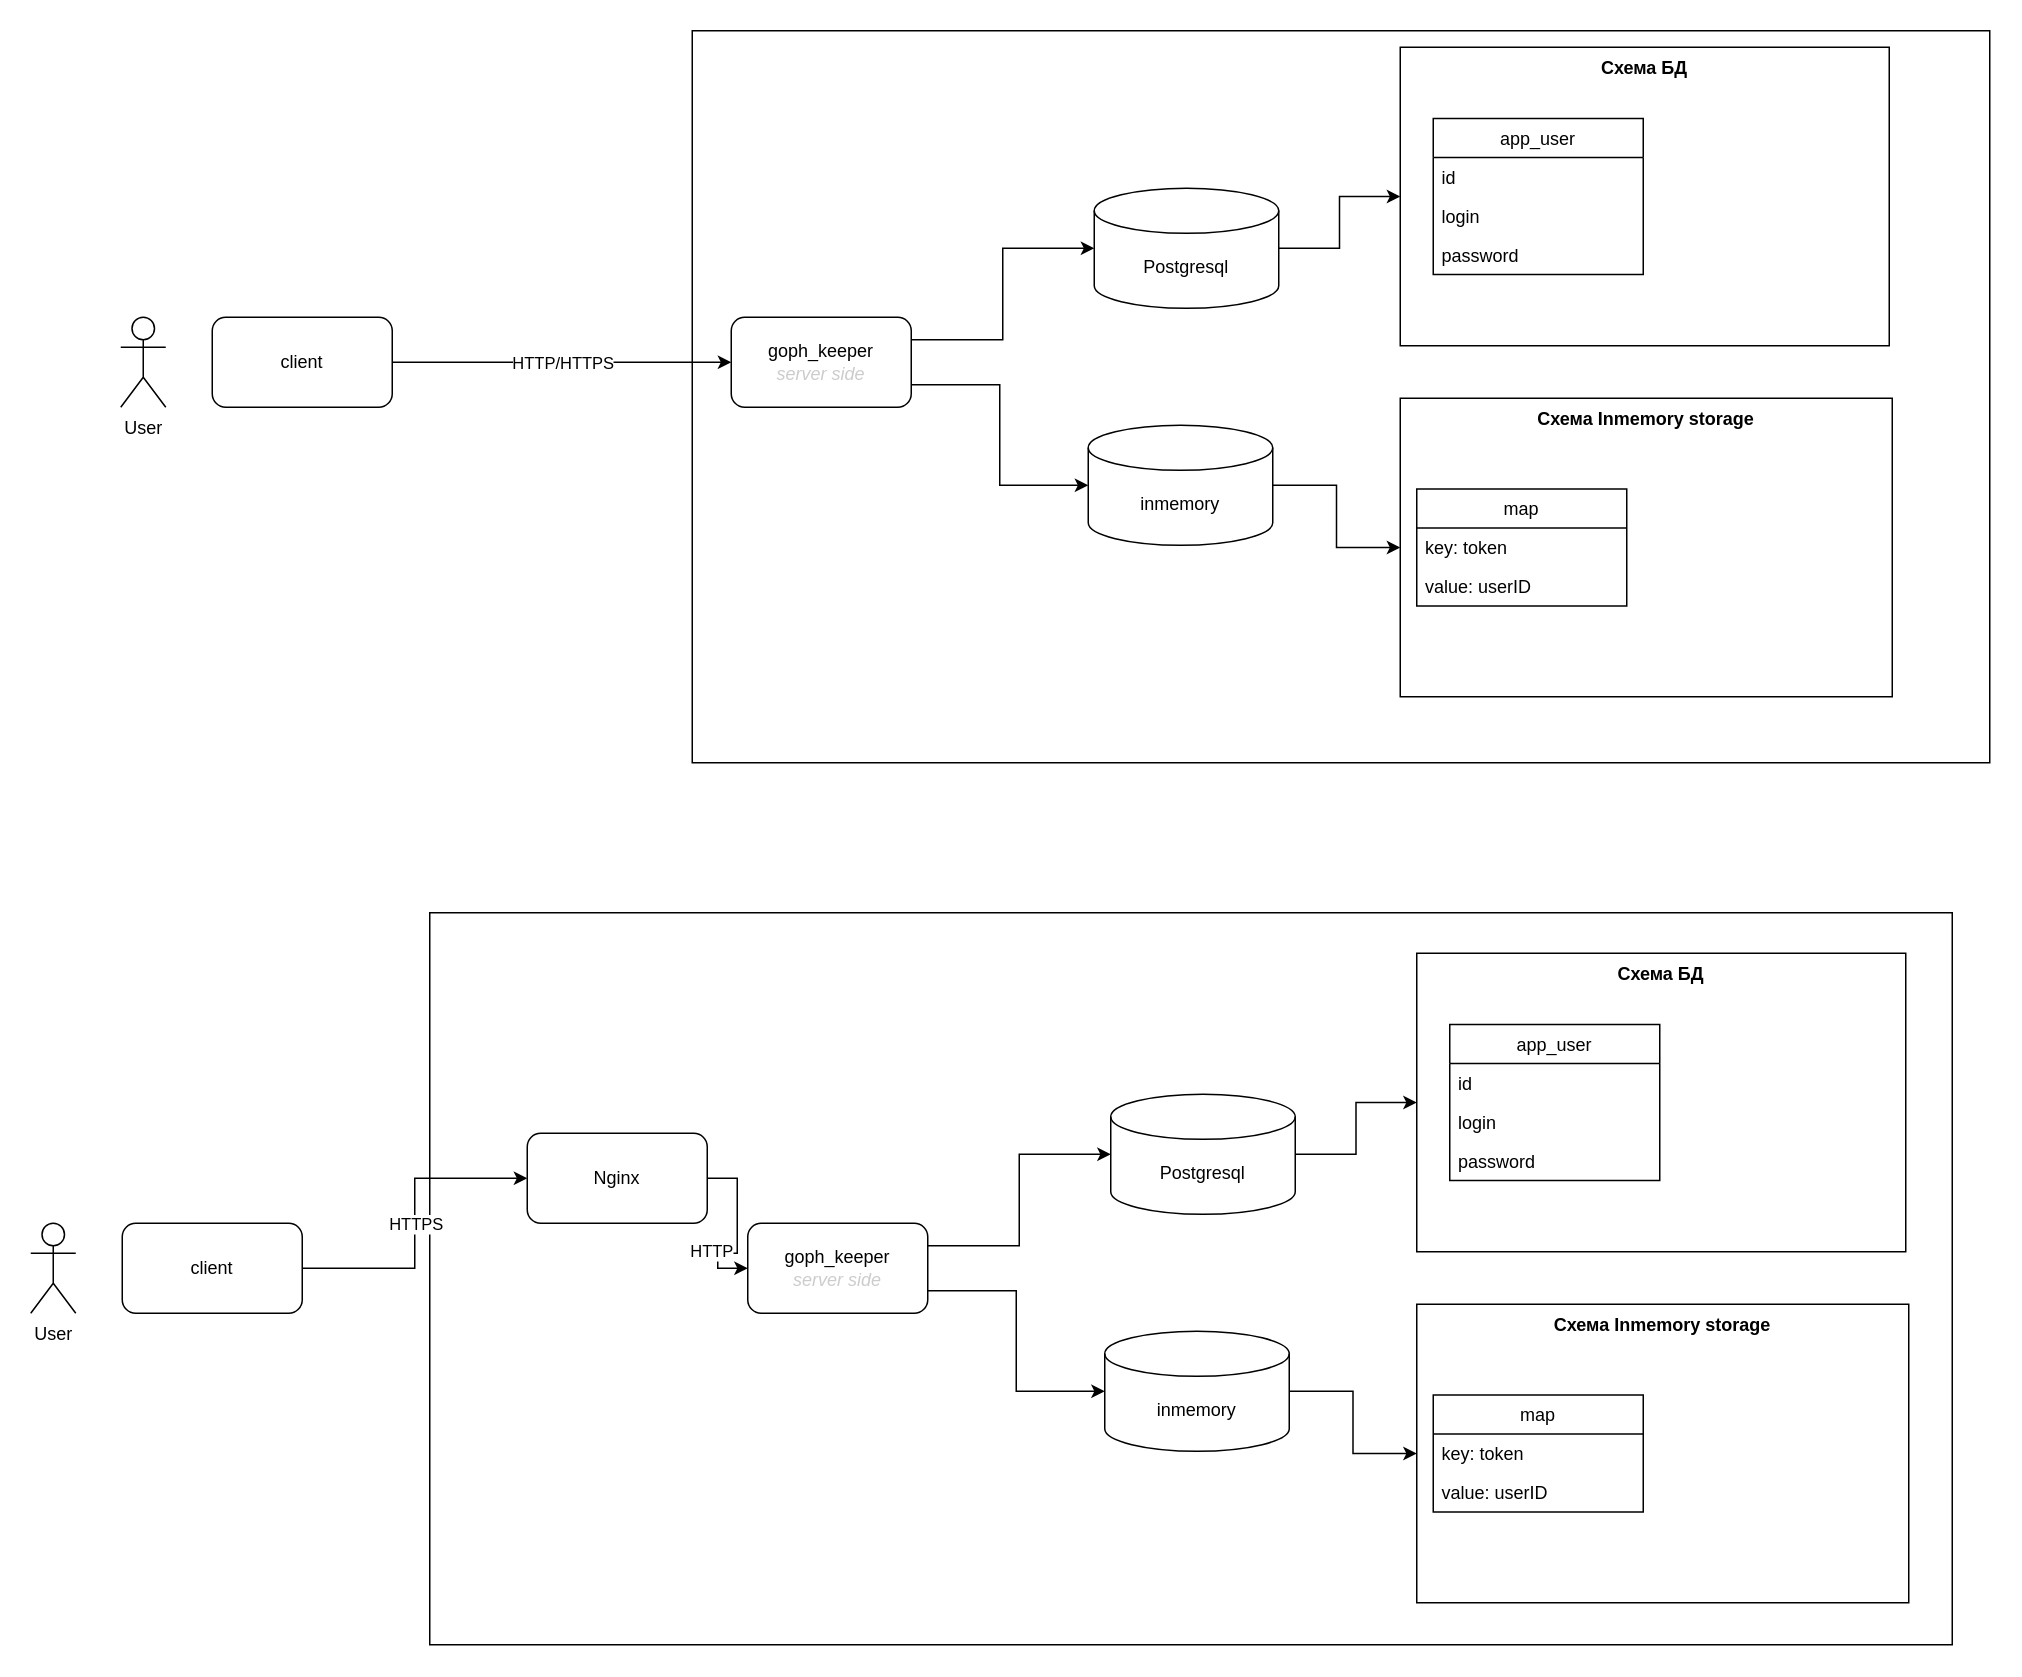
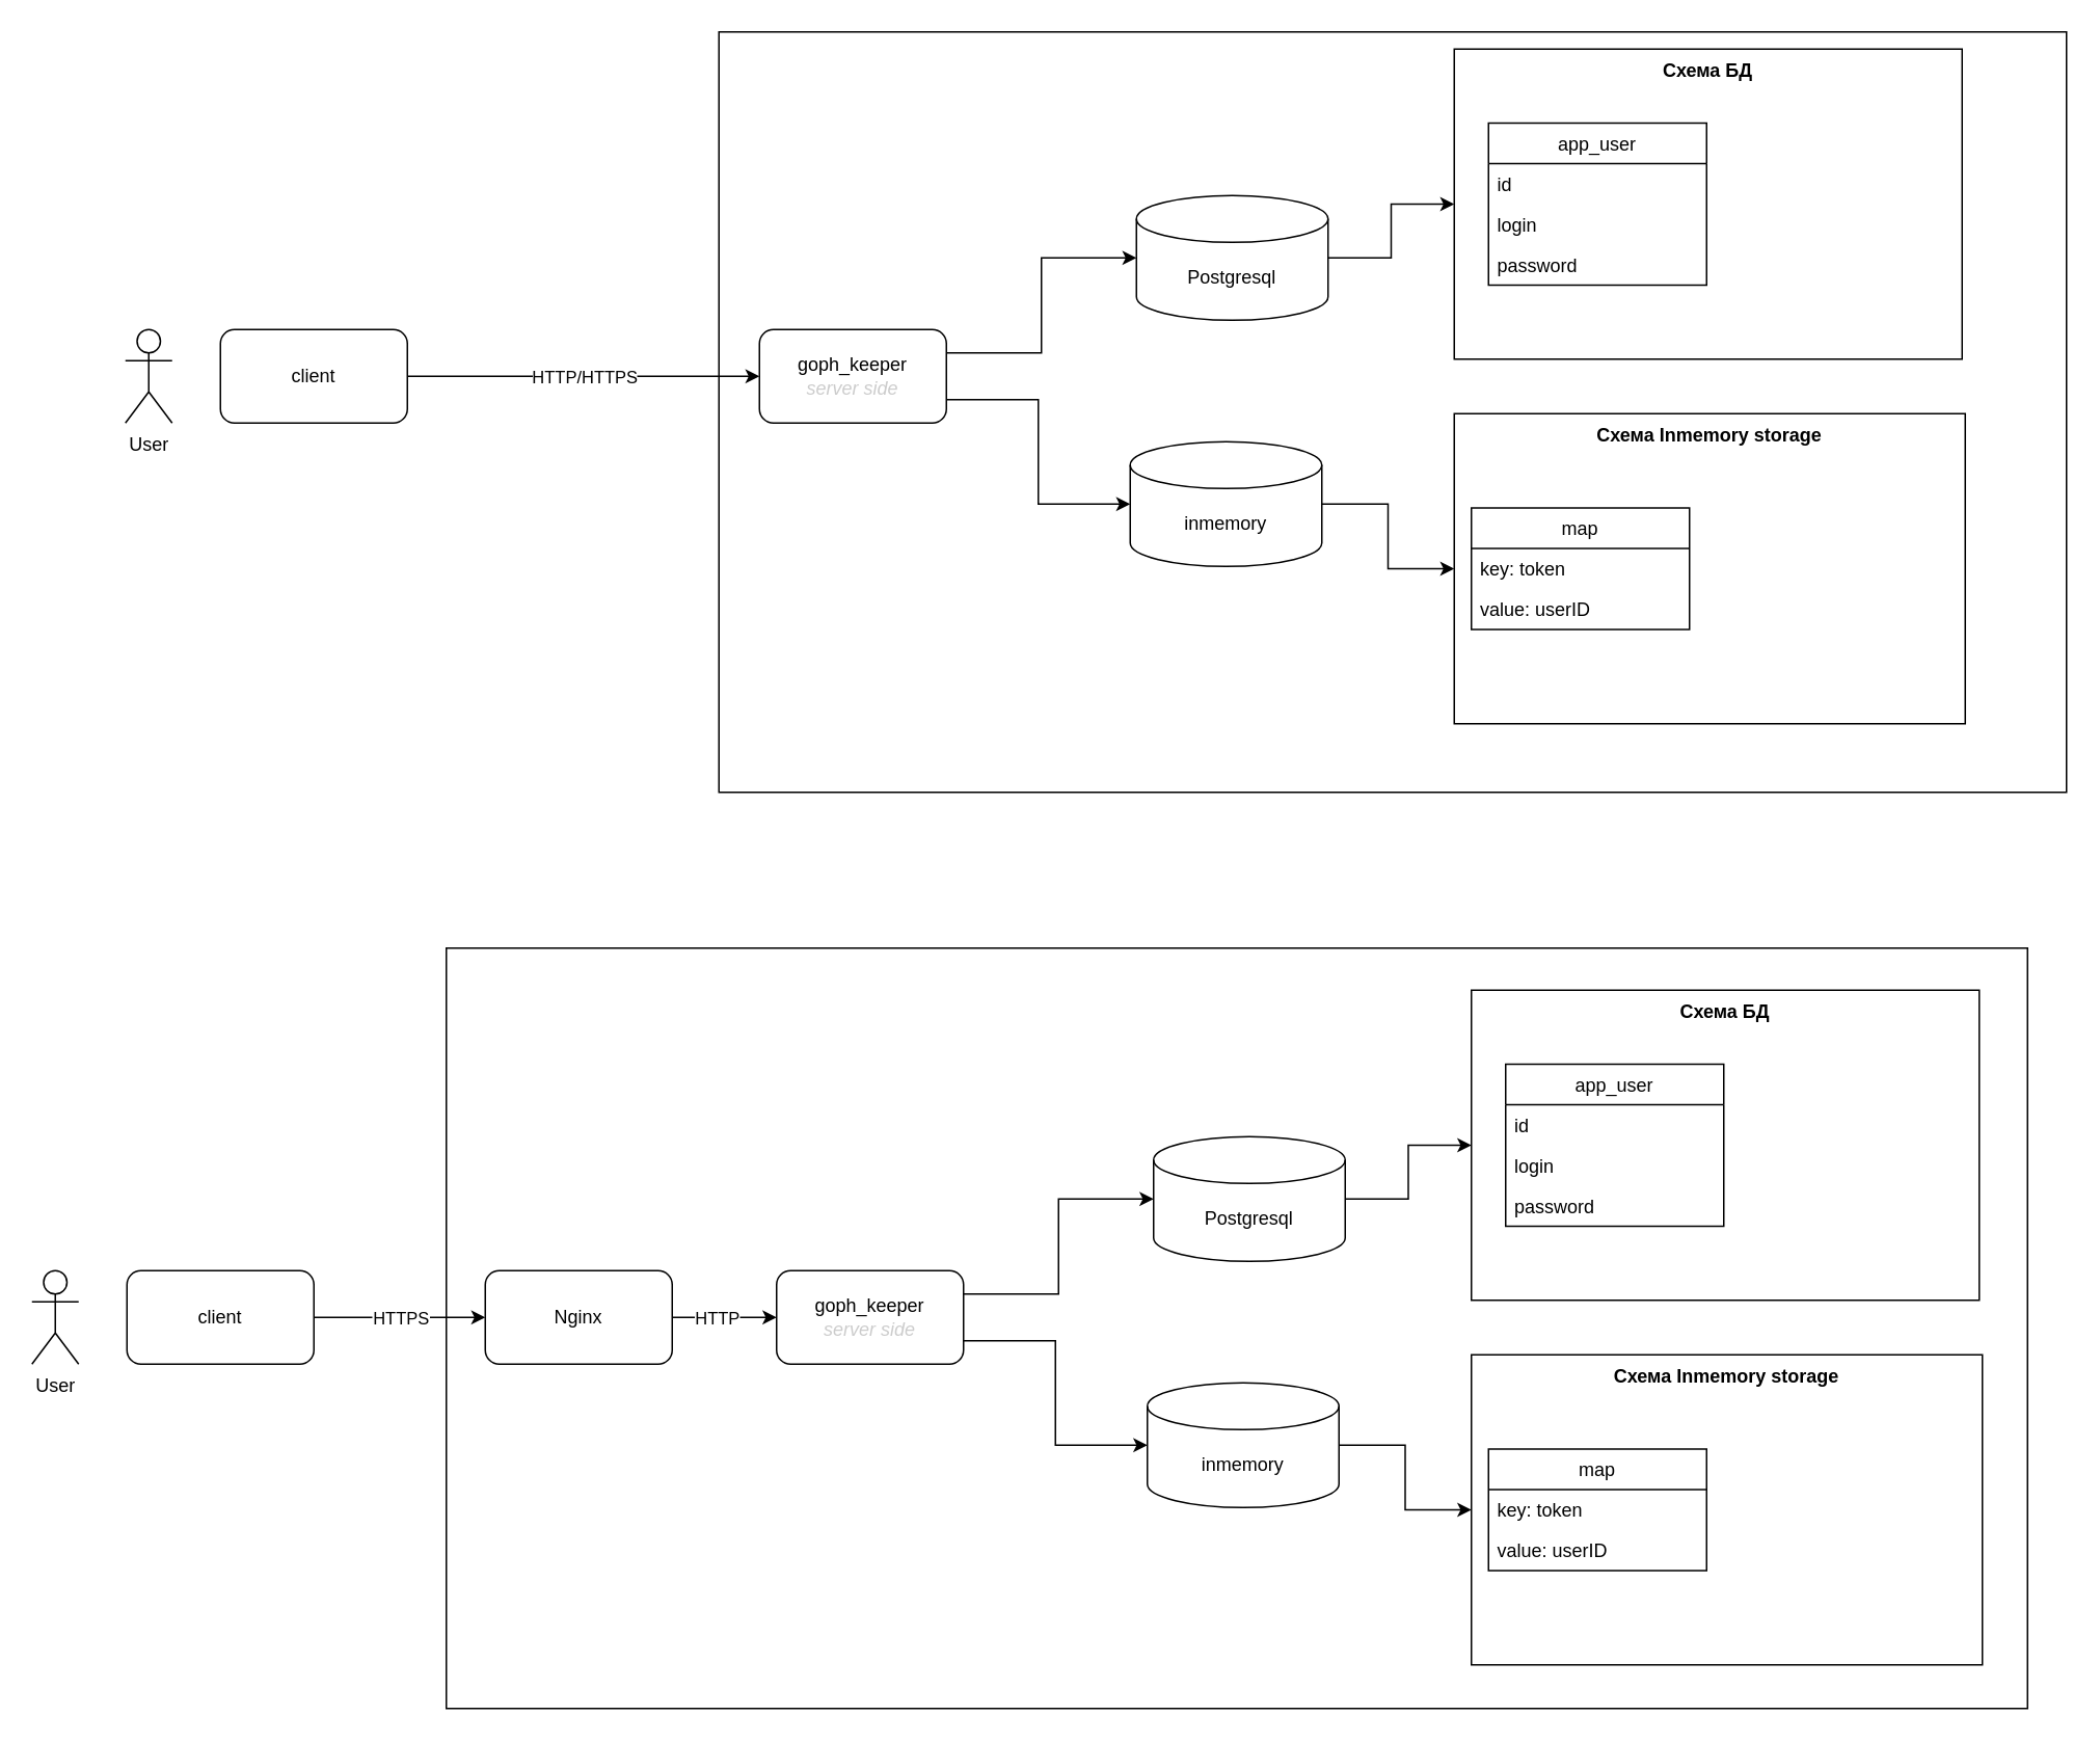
- <mxCell id="46" value="Nginx" style="rounded=1;whiteSpace=wrap;html=1;" vertex="1" parent="1"><mxGeometry x="351" y="755" width="120" height="60" as="geometry" /></mxCell>
+ <mxCell id="46" value="Nginx" style="rounded=1;whiteSpace=wrap;html=1;" vertex="1" parent="1"><mxGeometry x="311" y="815" width="120" height="60" as="geometry" /></mxCell>
